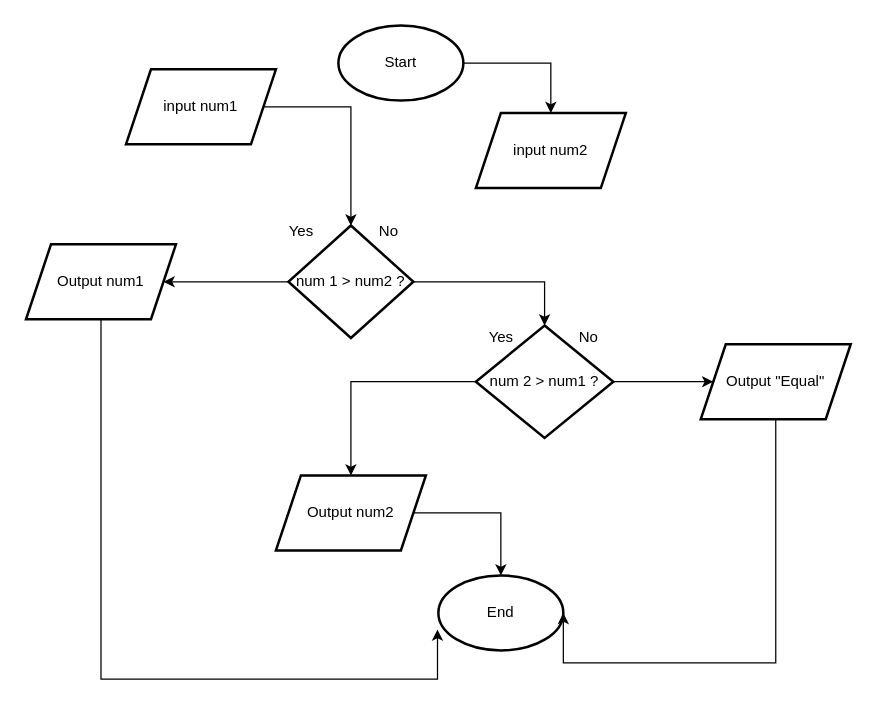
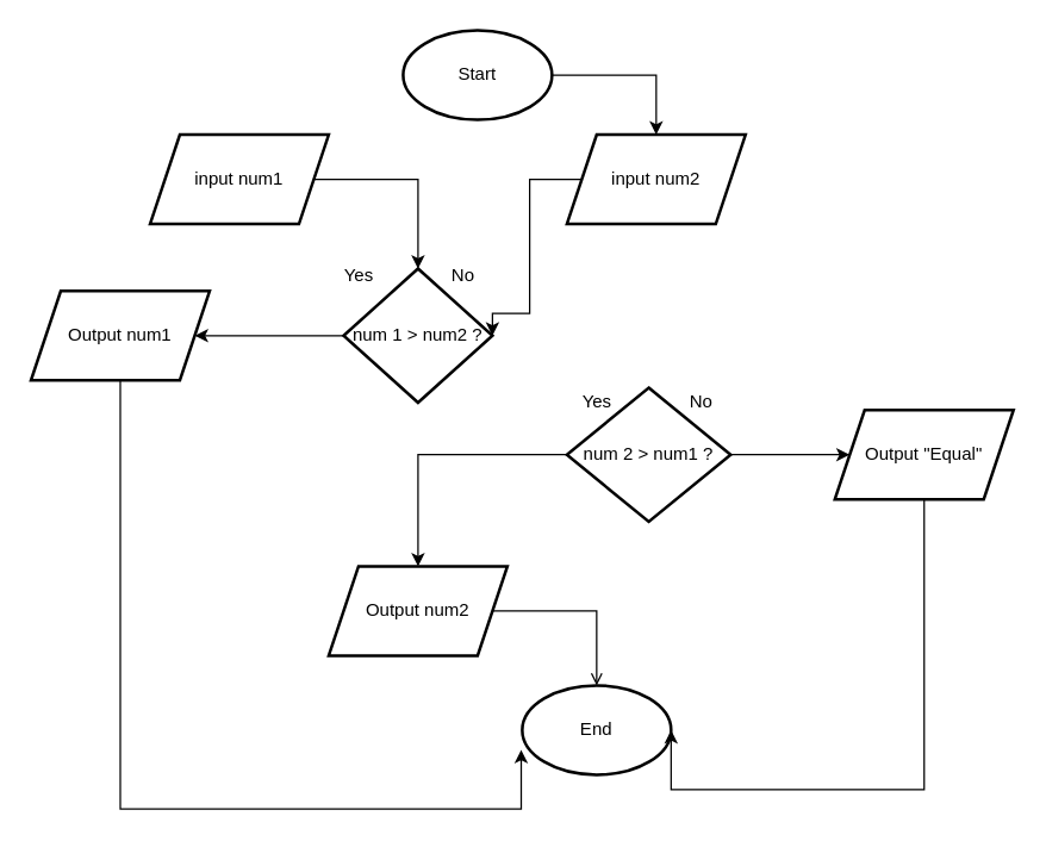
- <mxCell id="5" value="input num1" style="shape=parallelogram;perimeter=parallelogramPerimeter;whiteSpace=wrap;html=1;fixedSize=1;strokeWidth=2;" vertex="1" parent="1"><mxGeometry x="100" y="55" width="120" height="60" as="geometry" /></mxCell>
+ <mxCell id="5" value="input num1" style="shape=parallelogram;perimeter=parallelogramPerimeter;whiteSpace=wrap;html=1;fixedSize=1;strokeWidth=2;" vertex="1" parent="1"><mxGeometry x="100" y="90" width="120" height="60" as="geometry" /></mxCell>
+ <mxCell id="6" style="edgeStyle=orthogonalEdgeStyle;rounded=0;orthogonalLoop=1;jettySize=auto;html=1;entryX=1;entryY=0.5;entryDx=0;entryDy=0;" edge="1" parent="1" source="7" target="10"><mxGeometry relative="1" as="geometry"><Array as="points"><mxPoint x="355" y="120" /><mxPoint x="355" y="210" /><mxPoint x="330" y="210" /></Array></mxGeometry></mxCell>
- <mxCell id="9" style="edgeStyle=orthogonalEdgeStyle;rounded=0;orthogonalLoop=1;jettySize=auto;html=1;entryX=0.5;entryY=0;entryDx=0;entryDy=0;" edge="1" parent="1" source="10" target="16"><mxGeometry relative="1" as="geometry" /></mxCell>
- <mxCell id="24" style="edgeStyle=orthogonalEdgeStyle;rounded=0;orthogonalLoop=1;jettySize=auto;html=1;entryX=0.5;entryY=0;entryDx=0;entryDy=0;entryPerimeter=0;" edge="1" parent="1" source="19" target="21"><mxGeometry relative="1" as="geometry" /></mxCell>
+ <mxCell id="24" style="edgeStyle=orthogonalEdgeStyle;rounded=0;orthogonalLoop=1;jettySize=auto;html=1;entryX=0.5;entryY=0;entryDx=0;entryDy=0;entryPerimeter=0;endArrow=open;" edge="1" parent="1" source="19" target="21"><mxGeometry relative="1" as="geometry" /></mxCell>
